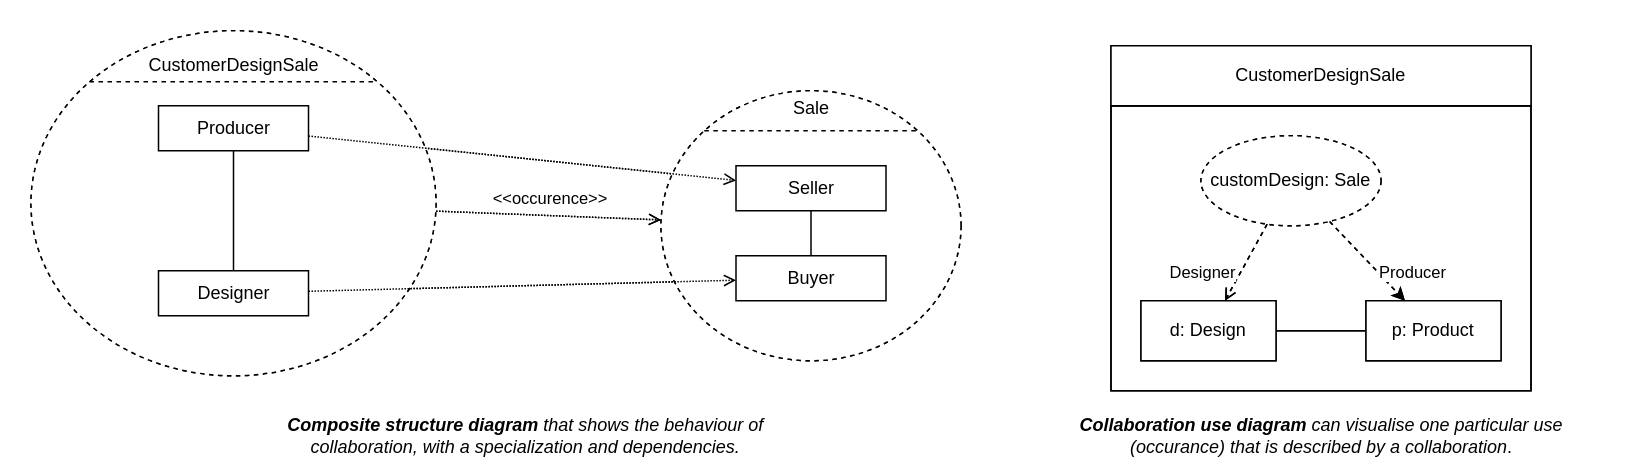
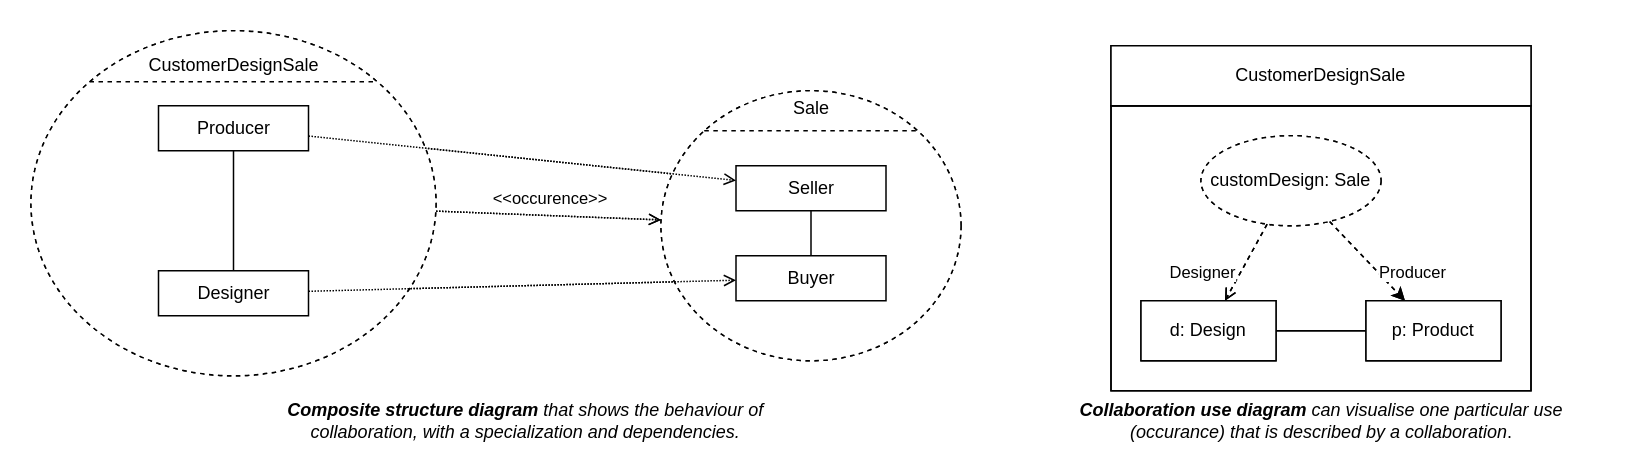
- <mxCell id="55" value="&lt;b&gt;Composite structure diagram&lt;/b&gt; that shows the behaviour of collaboration, with a specialization and dependencies." style="text;html=1;strokeColor=none;fillColor=none;align=center;verticalAlign=middle;whiteSpace=wrap;rounded=0;fontStyle=2" vertex="1" parent="1"><mxGeometry x="160" y="280" width="380" height="20" as="geometry" /></mxCell>
+ <mxCell id="55" value="&lt;b&gt;Composite structure diagram&lt;/b&gt; that shows the behaviour of collaboration, with a specialization and dependencies." style="text;html=1;strokeColor=none;fillColor=none;align=center;verticalAlign=middle;whiteSpace=wrap;rounded=0;fontStyle=2" vertex="1" parent="1"><mxGeometry x="160" y="270" width="380" height="20" as="geometry" /></mxCell>
- <mxCell id="56" value="&lt;i&gt;&lt;b&gt;Collaboration use diagram&lt;/b&gt; can visualise one particular use (occurance) that is described by a collaboration&lt;/i&gt;." style="text;html=1;strokeColor=none;fillColor=none;align=center;verticalAlign=middle;whiteSpace=wrap;rounded=0;" vertex="1" parent="1"><mxGeometry x="687.5" y="280" width="385" height="20" as="geometry" /></mxCell>
+ <mxCell id="56" value="&lt;i&gt;&lt;b&gt;Collaboration use diagram&lt;/b&gt; can visualise one particular use (occurance) that is described by a collaboration&lt;/i&gt;." style="text;html=1;strokeColor=none;fillColor=none;align=center;verticalAlign=middle;whiteSpace=wrap;rounded=0;" vertex="1" parent="1"><mxGeometry x="687.5" y="270" width="385" height="20" as="geometry" /></mxCell>
